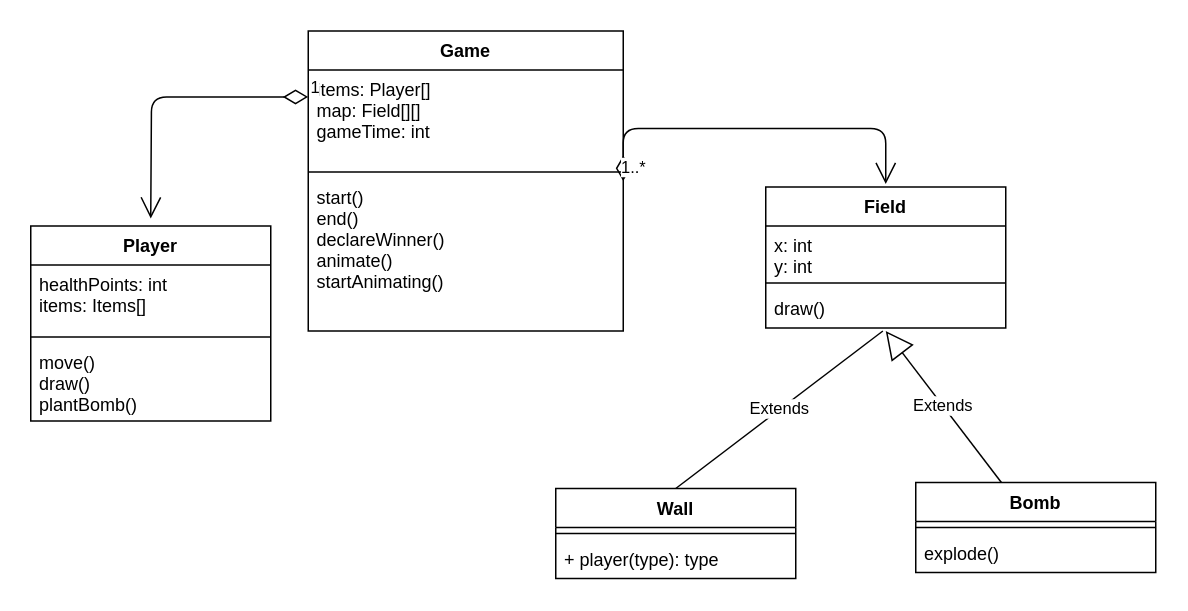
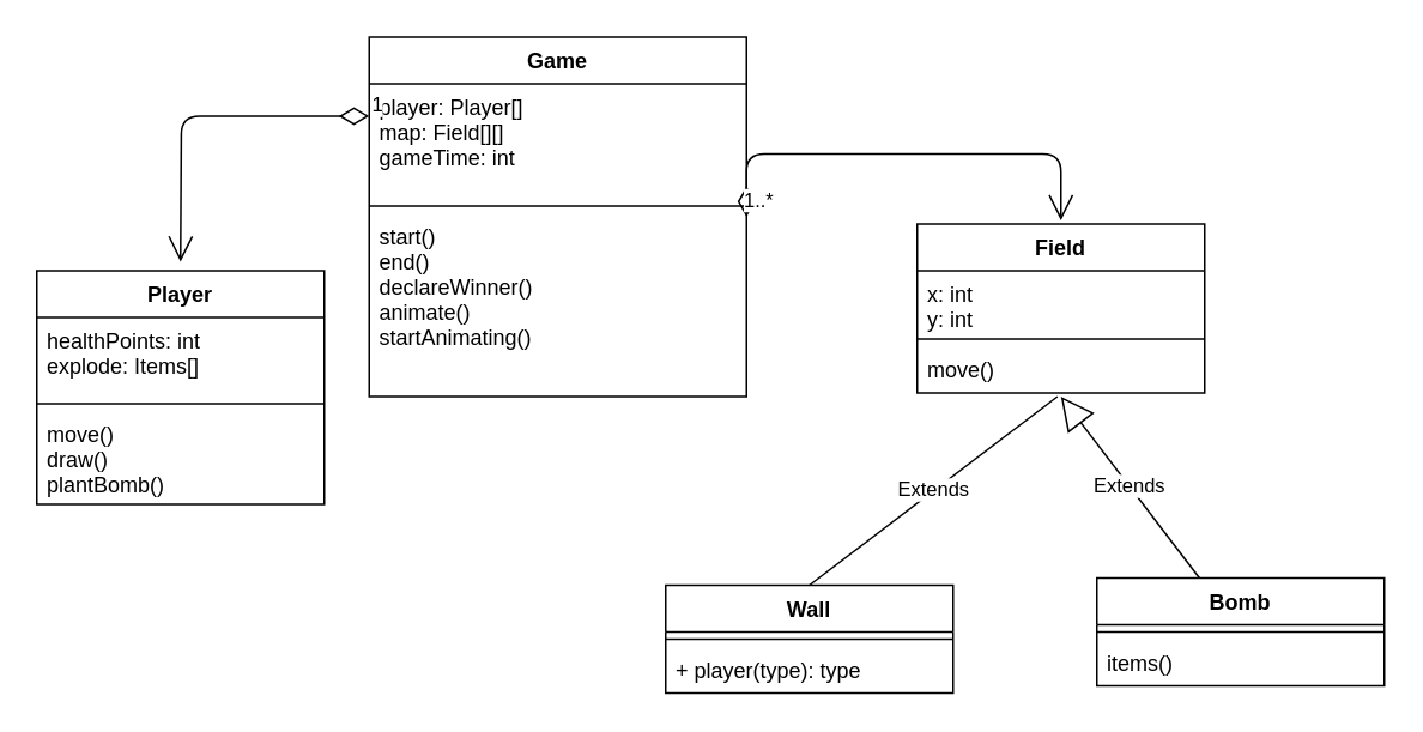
- <mxCell id="7" value="items: Player[]&#10;map: Field[][]&#10;gameTime: int&#10;" style="text;strokeColor=none;fillColor=none;align=left;verticalAlign=top;spacingLeft=4;spacingRight=4;overflow=hidden;rotatable=0;points=[[0,0.5],[1,0.5]];portConstraint=eastwest;" vertex="1" parent="6"><mxGeometry y="26" width="210" height="64" as="geometry" /></mxCell>
+ <mxCell id="7" value="player: Player[]&#10;map: Field[][]&#10;gameTime: int&#10;" style="text;strokeColor=none;fillColor=none;align=left;verticalAlign=top;spacingLeft=4;spacingRight=4;overflow=hidden;rotatable=0;points=[[0,0.5],[1,0.5]];portConstraint=eastwest;" vertex="1" parent="6"><mxGeometry y="26" width="210" height="64" as="geometry" /></mxCell>
- <mxCell id="3" value="healthPoints: int&#10;items: Items[]&#10;&#10;" style="text;strokeColor=none;fillColor=none;align=left;verticalAlign=top;spacingLeft=4;spacingRight=4;overflow=hidden;rotatable=0;points=[[0,0.5],[1,0.5]];portConstraint=eastwest;" vertex="1" parent="2"><mxGeometry y="26" width="160" height="44" as="geometry" /></mxCell>
+ <mxCell id="3" value="healthPoints: int&#10;explode: Items[]&#10;&#10;" style="text;strokeColor=none;fillColor=none;align=left;verticalAlign=top;spacingLeft=4;spacingRight=4;overflow=hidden;rotatable=0;points=[[0,0.5],[1,0.5]];portConstraint=eastwest;" vertex="1" parent="2"><mxGeometry y="26" width="160" height="44" as="geometry" /></mxCell>
- <mxCell id="14" value="draw()" style="text;strokeColor=none;fillColor=none;align=left;verticalAlign=top;spacingLeft=4;spacingRight=4;overflow=hidden;rotatable=0;points=[[0,0.5],[1,0.5]];portConstraint=eastwest;" vertex="1" parent="11"><mxGeometry y="68" width="160" height="26" as="geometry" /></mxCell>
+ <mxCell id="14" value="move()" style="text;strokeColor=none;fillColor=none;align=left;verticalAlign=top;spacingLeft=4;spacingRight=4;overflow=hidden;rotatable=0;points=[[0,0.5],[1,0.5]];portConstraint=eastwest;" vertex="1" parent="11"><mxGeometry y="68" width="160" height="26" as="geometry" /></mxCell>
- <mxCell id="20" value="explode()" style="text;strokeColor=none;fillColor=none;align=left;verticalAlign=top;spacingLeft=4;spacingRight=4;overflow=hidden;rotatable=0;points=[[0,0.5],[1,0.5]];portConstraint=eastwest;" vertex="1" parent="18"><mxGeometry y="34" width="160" height="26" as="geometry" /></mxCell>
+ <mxCell id="20" value="items()" style="text;strokeColor=none;fillColor=none;align=left;verticalAlign=top;spacingLeft=4;spacingRight=4;overflow=hidden;rotatable=0;points=[[0,0.5],[1,0.5]];portConstraint=eastwest;" vertex="1" parent="18"><mxGeometry y="34" width="160" height="26" as="geometry" /></mxCell>
